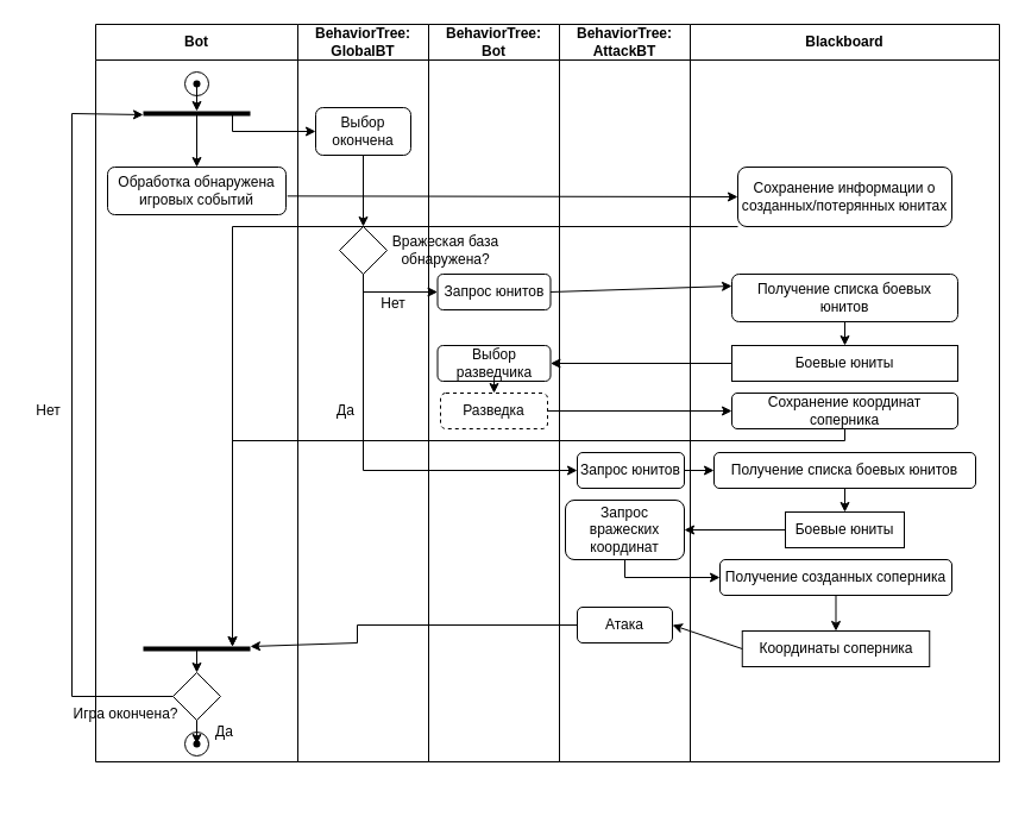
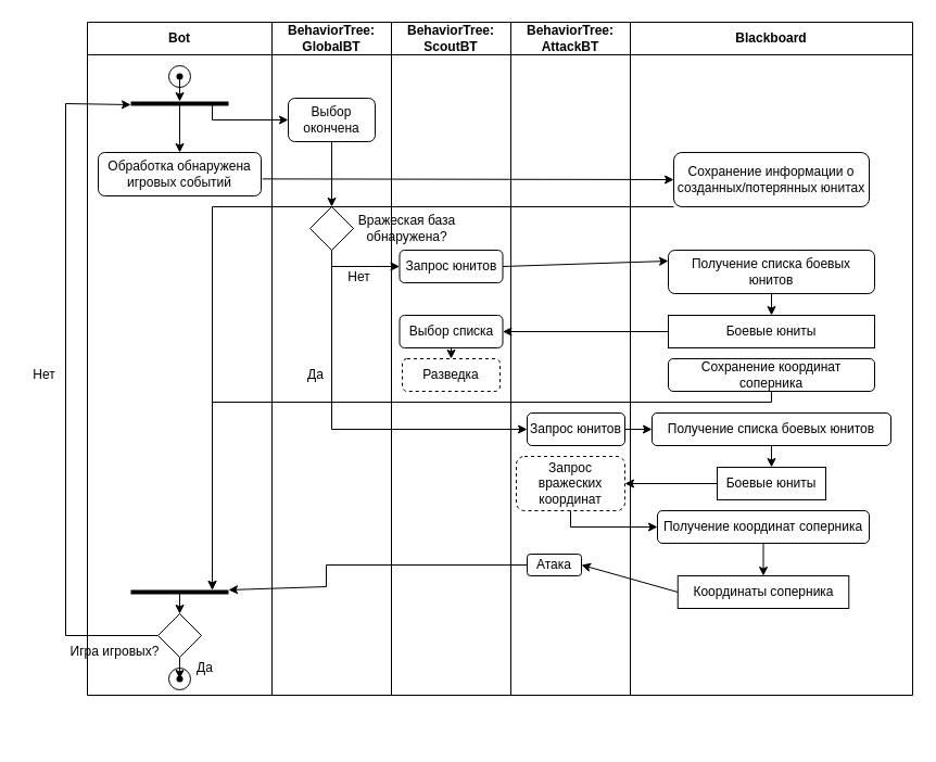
- <mxCell id="26" value="BehaviorTree:&lt;br&gt;Bot" style="swimlane;whiteSpace=wrap;html=1;startSize=30;" vertex="1" parent="1"><mxGeometry x="360" y="20" width="110" height="620" as="geometry" /></mxCell>
+ <mxCell id="26" value="BehaviorTree:&lt;br&gt;ScoutBT" style="swimlane;whiteSpace=wrap;html=1;startSize=30;" vertex="1" parent="1"><mxGeometry x="360" y="20" width="110" height="620" as="geometry" /></mxCell>
- <mxCell id="28" value="Выбор разведчика" style="rounded=1;whiteSpace=wrap;html=1;" vertex="1" parent="26"><mxGeometry x="7.5" y="270" width="95" height="30" as="geometry" /></mxCell>
+ <mxCell id="28" value="Выбор списка" style="rounded=1;whiteSpace=wrap;html=1;" vertex="1" parent="26"><mxGeometry x="7.5" y="270" width="95" height="30" as="geometry" /></mxCell>
- <mxCell id="53" value="" style="endArrow=classic;html=1;rounded=0;exitX=1;exitY=0.5;exitDx=0;exitDy=0;entryX=0;entryY=0.5;entryDx=0;entryDy=0;" edge="1" parent="1" source="29" target="40"><mxGeometry width="50" height="50" relative="1" as="geometry"><mxPoint x="357.5" y="230" as="sourcePoint" /><mxPoint x="407.5" y="180" as="targetPoint" /></mxGeometry></mxCell>
- <mxCell id="34" value="Запрос вражеских координат" style="rounded=1;whiteSpace=wrap;html=1;" vertex="1" parent="32"><mxGeometry x="5" y="400" width="100" height="50" as="geometry" /></mxCell>
+ <mxCell id="34" value="Запрос вражеских координат" style="rounded=1;whiteSpace=wrap;html=1;dashed=1;" vertex="1" parent="32"><mxGeometry x="5" y="400" width="100" height="50" as="geometry" /></mxCell>
- <mxCell id="44" value="Получение созданных соперника" style="rounded=1;whiteSpace=wrap;html=1;" vertex="1" parent="36"><mxGeometry x="25" y="450" width="195" height="30" as="geometry" /></mxCell>
+ <mxCell id="44" value="Получение координат соперника" style="rounded=1;whiteSpace=wrap;html=1;" vertex="1" parent="36"><mxGeometry x="25" y="450" width="195" height="30" as="geometry" /></mxCell>
- <mxCell id="35" value="Атака" style="rounded=1;whiteSpace=wrap;html=1;" vertex="1" parent="32"><mxGeometry x="15" y="490" width="80" height="30" as="geometry" /></mxCell>
+ <mxCell id="35" value="Атака" style="rounded=1;whiteSpace=wrap;html=1;" vertex="1" parent="32"><mxGeometry x="15" y="490" width="50" height="20" as="geometry" /></mxCell>
- <mxCell id="17" value="&lt;font style=&quot;font-size: 12px;&quot;&gt;Игра окончена?&lt;/font&gt;" style="text;html=1;align=center;verticalAlign=middle;resizable=0;points=[];autosize=1;strokeColor=none;fillColor=none;" vertex="1" parent="2"><mxGeometry x="-30" y="565" width="110" height="30" as="geometry" /></mxCell>
+ <mxCell id="17" value="&lt;font style=&quot;font-size: 12px;&quot;&gt;Игра игровых?&lt;/font&gt;" style="text;html=1;align=center;verticalAlign=middle;resizable=0;points=[];autosize=1;strokeColor=none;fillColor=none;" vertex="1" parent="2"><mxGeometry x="-30" y="565" width="110" height="30" as="geometry" /></mxCell>
